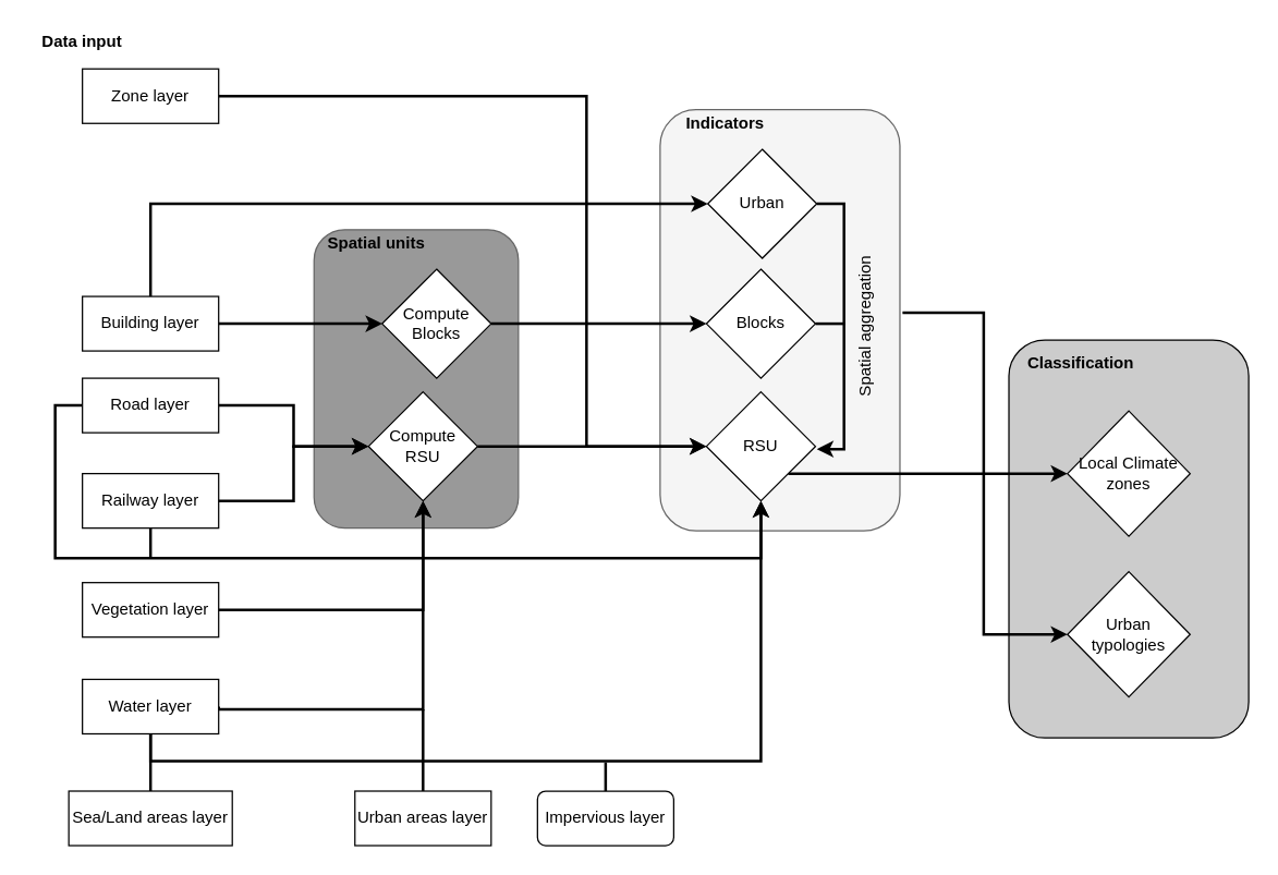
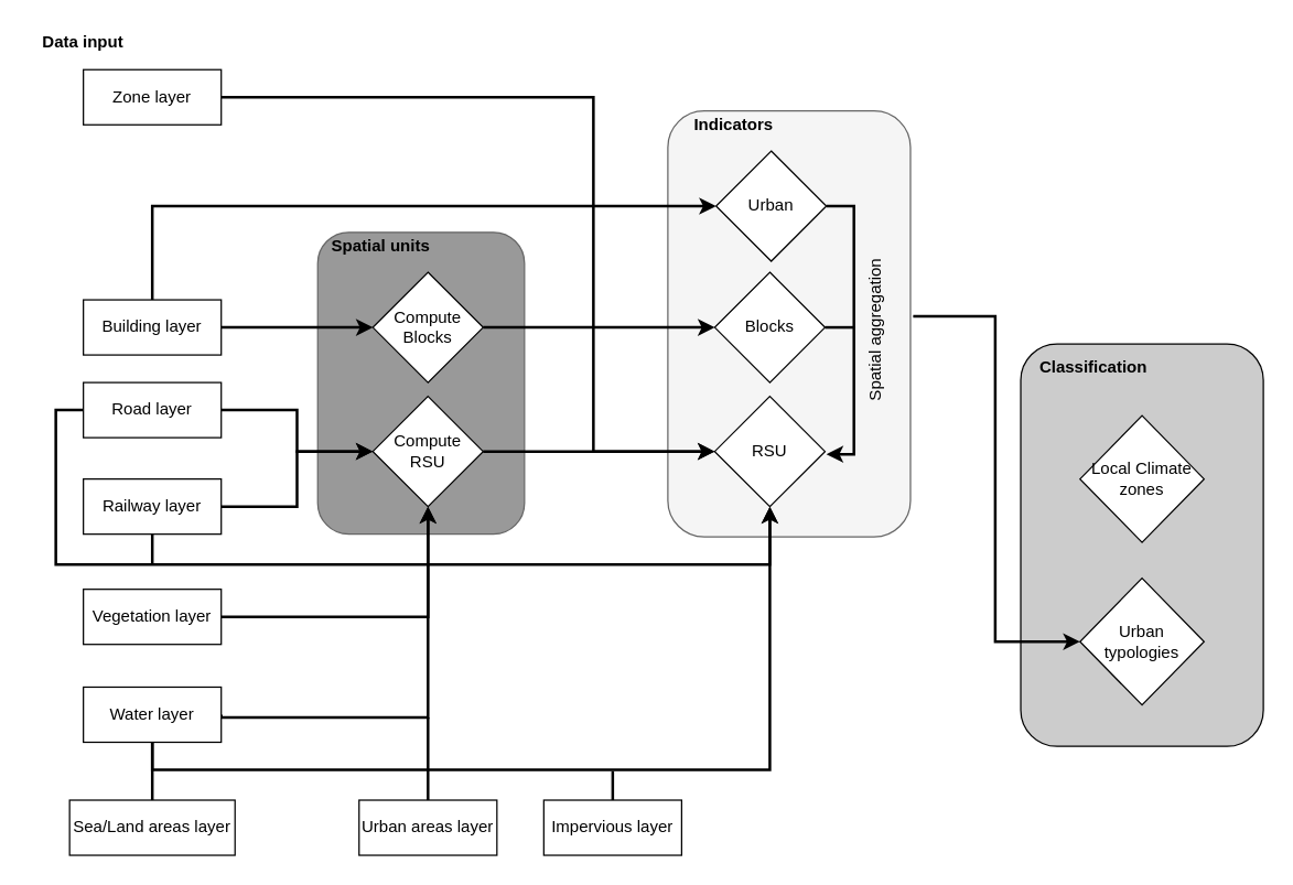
- <mxCell id="6" value="Compute&lt;br&gt;Blocks" style="rhombus;whiteSpace=wrap;html=1;" parent="1" vertex="1"><mxGeometry x="280" y="197" width="80" height="80" as="geometry" /></mxCell>
+ <mxCell id="6" value="Compute&lt;br&gt;Blocks" style="rhombus;whiteSpace=wrap;html=1;" parent="1" vertex="1"><mxGeometry x="270" y="197" width="80" height="80" as="geometry" /></mxCell>
- <mxCell id="29" style="edgeStyle=orthogonalEdgeStyle;rounded=0;orthogonalLoop=1;jettySize=auto;html=1;exitX=1;exitY=1;exitDx=0;exitDy=0;entryX=0;entryY=0.5;entryDx=0;entryDy=0;startArrow=none;startFill=0;endArrow=classic;endFill=1;strokeColor=#000000;strokeWidth=2;" parent="1" source="31" target="34" edge="1"><mxGeometry relative="1" as="geometry" /></mxCell>
- <mxCell id="23" value="Impervious layer" style="whiteSpace=wrap;html=1;rounded=1;" parent="1" vertex="1"><mxGeometry x="394" y="580" width="100" height="40" as="geometry" /></mxCell>
+ <mxCell id="23" value="Impervious layer" style="rounded=0;whiteSpace=wrap;html=1;" parent="1" vertex="1"><mxGeometry x="394" y="580" width="100" height="40" as="geometry" /></mxCell>
